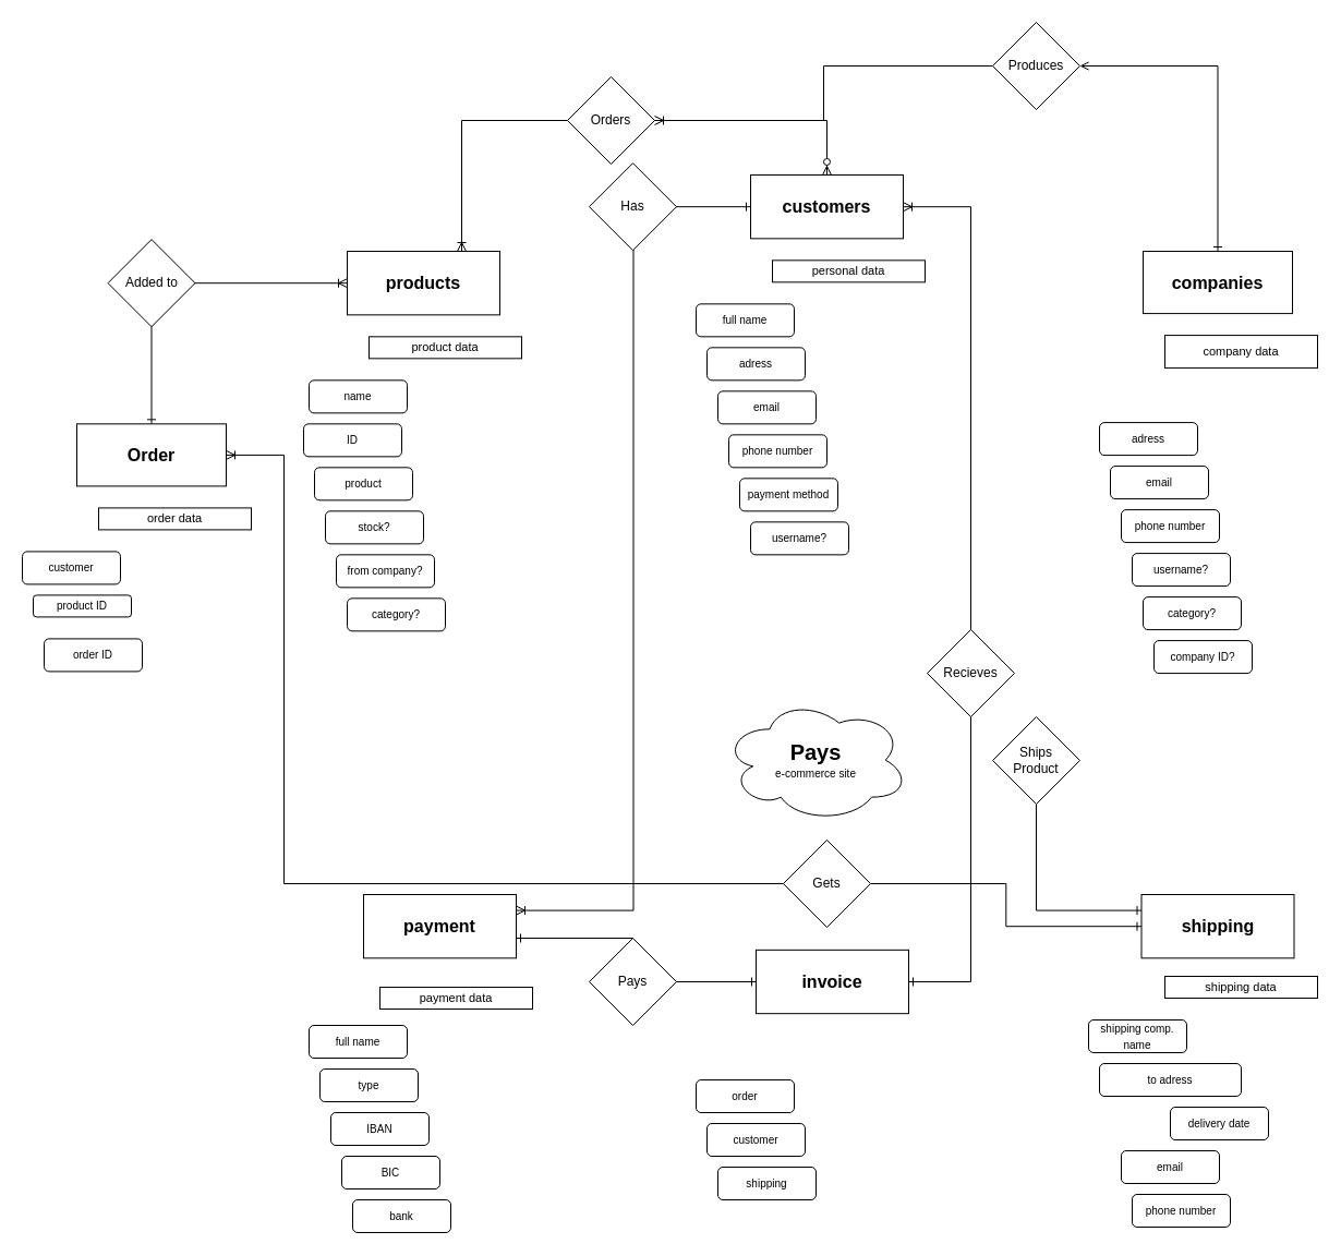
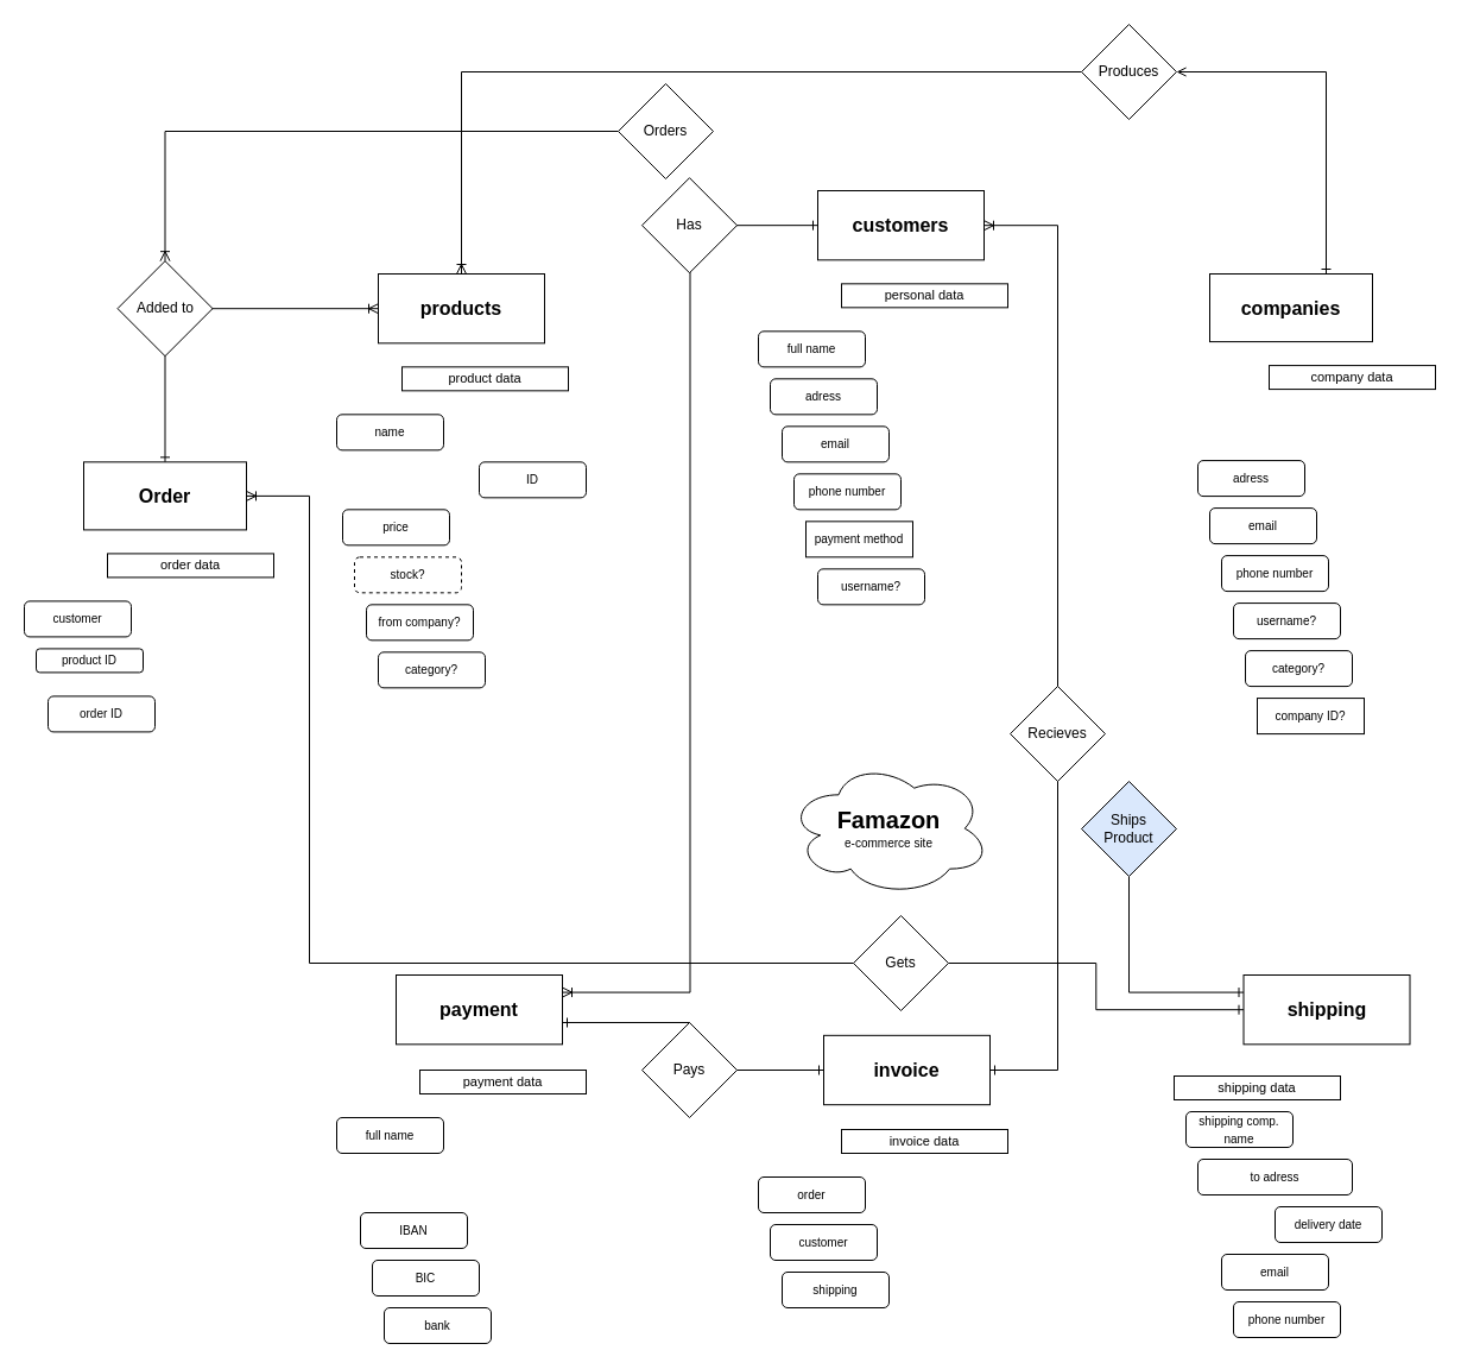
- <mxCell id="55" style="edgeStyle=orthogonalEdgeStyle;rounded=0;orthogonalLoop=1;jettySize=auto;html=1;startArrow=none;startFill=0;endArrow=ERoneToMany;endFill=0;" parent="1" source="56" target="45" edge="1"><mxGeometry relative="1" as="geometry" /></mxCell>
+ <mxCell id="55" style="edgeStyle=orthogonalEdgeStyle;rounded=0;orthogonalLoop=1;jettySize=auto;html=1;entryX=0.5;entryY=0;entryDx=0;entryDy=0;startArrow=none;startFill=0;endArrow=ERoneToMany;endFill=0;" parent="1" source="56" target="47" edge="1"><mxGeometry relative="1" as="geometry" /></mxCell>
- <mxCell id="3" style="edgeStyle=orthogonalEdgeStyle;rounded=0;orthogonalLoop=1;jettySize=auto;html=1;entryX=1;entryY=0.5;entryDx=0;entryDy=0;startArrow=ERzeroToMany;startFill=1;endArrow=none;endFill=0;" parent="1" source="5" target="45" edge="1"><mxGeometry relative="1" as="geometry"><Array as="points"><mxPoint x="758" y="110" /></Array></mxGeometry></mxCell>
- <mxCell id="44" style="edgeStyle=orthogonalEdgeStyle;rounded=0;orthogonalLoop=1;jettySize=auto;html=1;entryX=0.75;entryY=0;entryDx=0;entryDy=0;startArrow=none;startFill=0;endArrow=ERoneToMany;endFill=0;" parent="1" source="45" target="47" edge="1"><mxGeometry relative="1" as="geometry" /></mxCell>
+ <mxCell id="44" style="edgeStyle=orthogonalEdgeStyle;rounded=0;orthogonalLoop=1;jettySize=auto;html=1;startArrow=none;startFill=0;endArrow=ERoneToMany;endFill=0;" parent="1" source="45" target="69" edge="1"><mxGeometry relative="1" as="geometry" /></mxCell>
- <mxCell id="7" value="&lt;b&gt;&lt;font style=&quot;font-size: 16px&quot;&gt;companies&lt;/font&gt;&lt;/b&gt;" style="rounded=0;whiteSpace=wrap;html=1;" parent="1" vertex="1"><mxGeometry x="1048" y="230" width="137" height="57.08" as="geometry" /></mxCell>
+ <mxCell id="7" value="&lt;b&gt;&lt;font style=&quot;font-size: 16px&quot;&gt;companies&lt;/font&gt;&lt;/b&gt;" style="rounded=0;whiteSpace=wrap;html=1;" parent="1" vertex="1"><mxGeometry x="1018" y="230" width="137" height="57.08" as="geometry" /></mxCell>
- <mxCell id="14" value="&lt;font style=&quot;font-size: 11px&quot;&gt;company data&lt;/font&gt;" style="rounded=0;whiteSpace=wrap;html=1;" parent="1" vertex="1"><mxGeometry x="1068" y="307.08" width="140" height="30" as="geometry" /></mxCell>
+ <mxCell id="14" value="&lt;font style=&quot;font-size: 11px&quot;&gt;company data&lt;/font&gt;" style="rounded=0;whiteSpace=wrap;html=1;" parent="1" vertex="1"><mxGeometry x="1068" y="307.08" width="140" height="20" as="geometry" /></mxCell>
- <mxCell id="51" value="&lt;span style=&quot;font-size: 10px&quot;&gt;ID&lt;/span&gt;" style="rounded=1;whiteSpace=wrap;html=1;" parent="1" vertex="1"><mxGeometry x="278" y="388.33" width="90" height="30" as="geometry" /></mxCell>
+ <mxCell id="51" value="&lt;span style=&quot;font-size: 10px&quot;&gt;ID&lt;/span&gt;" style="rounded=1;whiteSpace=wrap;html=1;" parent="1" vertex="1"><mxGeometry x="403" y="388.33" width="90" height="30" as="geometry" /></mxCell>
- <mxCell id="54" value="&lt;span style=&quot;font-size: 10px&quot;&gt;product&lt;/span&gt;" style="rounded=1;whiteSpace=wrap;html=1;" parent="1" vertex="1"><mxGeometry x="288" y="428.33" width="90" height="30" as="geometry" /></mxCell>
+ <mxCell id="54" value="&lt;span style=&quot;font-size: 10px&quot;&gt;price&lt;/span&gt;" style="rounded=1;whiteSpace=wrap;html=1;" parent="1" vertex="1"><mxGeometry x="288" y="428.33" width="90" height="30" as="geometry" /></mxCell>
- <mxCell id="11" value="&lt;font style=&quot;font-size: 10px&quot;&gt;payment method&lt;/font&gt;" style="rounded=1;whiteSpace=wrap;html=1;" parent="1" vertex="1"><mxGeometry x="678" y="438.33" width="90" height="30" as="geometry" /></mxCell>
+ <mxCell id="11" value="&lt;font style=&quot;font-size: 10px&quot;&gt;payment method&lt;/font&gt;" style="whiteSpace=wrap;html=1;rounded=0;" parent="1" vertex="1"><mxGeometry x="678" y="438.33" width="90" height="30" as="geometry" /></mxCell>
- <mxCell id="52" value="&lt;span style=&quot;font-size: 10px&quot;&gt;stock?&lt;/span&gt;" style="rounded=1;whiteSpace=wrap;html=1;" parent="1" vertex="1"><mxGeometry x="298" y="468.33" width="90" height="30" as="geometry" /></mxCell>
+ <mxCell id="52" value="&lt;span style=&quot;font-size: 10px&quot;&gt;stock?&lt;/span&gt;" style="rounded=1;whiteSpace=wrap;html=1;dashed=1;" parent="1" vertex="1"><mxGeometry x="298" y="468.33" width="90" height="30" as="geometry" /></mxCell>
- <mxCell id="20" value="&lt;span style=&quot;font-size: 10px&quot;&gt;company ID?&lt;/span&gt;" style="rounded=1;whiteSpace=wrap;html=1;" parent="1" vertex="1"><mxGeometry x="1058" y="587.08" width="90" height="30" as="geometry" /></mxCell>
+ <mxCell id="20" value="&lt;span style=&quot;font-size: 10px&quot;&gt;company ID?&lt;/span&gt;" style="whiteSpace=wrap;html=1;rounded=0;" parent="1" vertex="1"><mxGeometry x="1058" y="587.08" width="90" height="30" as="geometry" /></mxCell>
- <mxCell id="2" value="&lt;span&gt;&lt;b&gt;&lt;font style=&quot;font-size: 20px&quot;&gt;Pays&lt;/font&gt;&lt;/b&gt;&lt;/span&gt;&lt;br&gt;&lt;font style=&quot;font-size: 10px&quot;&gt;e-commerce site&lt;/font&gt;" style="ellipse;shape=cloud;whiteSpace=wrap;html=1;rounded=0;shadow=0;glass=0;sketch=0;" parent="1" vertex="1"><mxGeometry x="663" y="640" width="170" height="113.33" as="geometry" /></mxCell>
+ <mxCell id="2" value="&lt;span&gt;&lt;b&gt;&lt;font style=&quot;font-size: 20px&quot;&gt;Famazon&lt;/font&gt;&lt;/b&gt;&lt;/span&gt;&lt;br&gt;&lt;font style=&quot;font-size: 10px&quot;&gt;e-commerce site&lt;/font&gt;" style="ellipse;shape=cloud;whiteSpace=wrap;html=1;rounded=0;shadow=0;glass=0;sketch=0;" parent="1" vertex="1"><mxGeometry x="663" y="640" width="170" height="113.33" as="geometry" /></mxCell>
- <mxCell id="59" value="Ships&lt;br&gt;Product" style="rhombus;whiteSpace=wrap;html=1;rounded=0;" parent="1" vertex="1"><mxGeometry x="910" y="657" width="80" height="80" as="geometry" /></mxCell>
+ <mxCell id="59" value="Ships&lt;br&gt;Product" style="rhombus;whiteSpace=wrap;html=1;rounded=0;fillColor=#dae8fc;" parent="1" vertex="1"><mxGeometry x="910" y="657" width="80" height="80" as="geometry" /></mxCell>
- <mxCell id="37" value="&lt;font style=&quot;font-size: 11px&quot;&gt;shipping data&lt;/font&gt;" style="rounded=0;whiteSpace=wrap;html=1;" parent="1" vertex="1"><mxGeometry x="1068" y="895" width="140" height="20" as="geometry" /></mxCell>
+ <mxCell id="37" value="&lt;font style=&quot;font-size: 11px&quot;&gt;shipping data&lt;/font&gt;" style="rounded=0;whiteSpace=wrap;html=1;" parent="1" vertex="1"><mxGeometry x="988" y="905" width="140" height="20" as="geometry" /></mxCell>
- <mxCell id="27" value="&lt;span style=&quot;font-size: 11px&quot;&gt;payment data&lt;/span&gt;" style="rounded=0;whiteSpace=wrap;html=1;" parent="1" vertex="1"><mxGeometry x="348" y="905" width="140" height="20" as="geometry" /></mxCell>
+ <mxCell id="27" value="&lt;span style=&quot;font-size: 11px&quot;&gt;payment data&lt;/span&gt;" style="rounded=0;whiteSpace=wrap;html=1;" parent="1" vertex="1"><mxGeometry x="353" y="900" width="140" height="20" as="geometry" /></mxCell>
+ <mxCell id="33" value="&lt;span style=&quot;font-size: 11px&quot;&gt;invoice data&lt;/span&gt;" style="rounded=0;whiteSpace=wrap;html=1;" parent="1" vertex="1"><mxGeometry x="708" y="950" width="140" height="20" as="geometry" /></mxCell>
- <mxCell id="28" value="&lt;font style=&quot;font-size: 10px&quot;&gt;type&lt;/font&gt;" style="rounded=1;whiteSpace=wrap;html=1;" parent="1" vertex="1"><mxGeometry x="293" y="980" width="90" height="30" as="geometry" /></mxCell>
